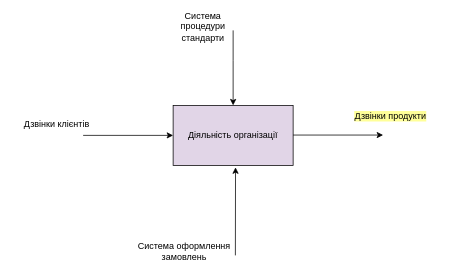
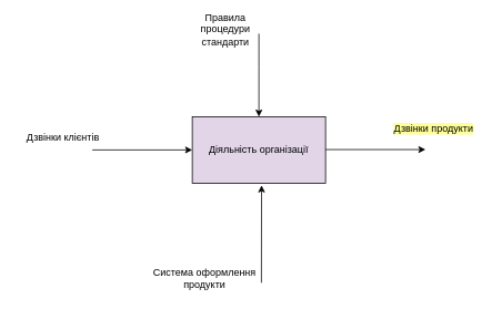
- <mxCell id="9" value="Система&lt;div&gt;процедури&lt;/div&gt;&lt;div&gt;стандарти&lt;/div&gt;" style="text;html=1;align=center;verticalAlign=middle;whiteSpace=wrap;rounded=0;labelBackgroundColor=none;" vertex="1" parent="1"><mxGeometry x="240" y="20" width="60" height="30" as="geometry" /></mxCell>
+ <mxCell id="9" value="Правила&lt;div&gt;процедури&lt;/div&gt;&lt;div&gt;стандарти&lt;/div&gt;" style="text;html=1;align=center;verticalAlign=middle;whiteSpace=wrap;rounded=0;labelBackgroundColor=none;" vertex="1" parent="1"><mxGeometry x="240" y="20" width="60" height="30" as="geometry" /></mxCell>
- <mxCell id="10" value="Система оформлення замовлень" style="text;html=1;align=center;verticalAlign=middle;whiteSpace=wrap;rounded=0;labelBackgroundColor=none;" vertex="1" parent="1"><mxGeometry x="180" y="320" width="130" height="30" as="geometry" /></mxCell>
+ <mxCell id="10" value="Система оформлення продукти" style="text;html=1;align=center;verticalAlign=middle;whiteSpace=wrap;rounded=0;labelBackgroundColor=none;" vertex="1" parent="1"><mxGeometry x="180" y="320" width="130" height="30" as="geometry" /></mxCell>
